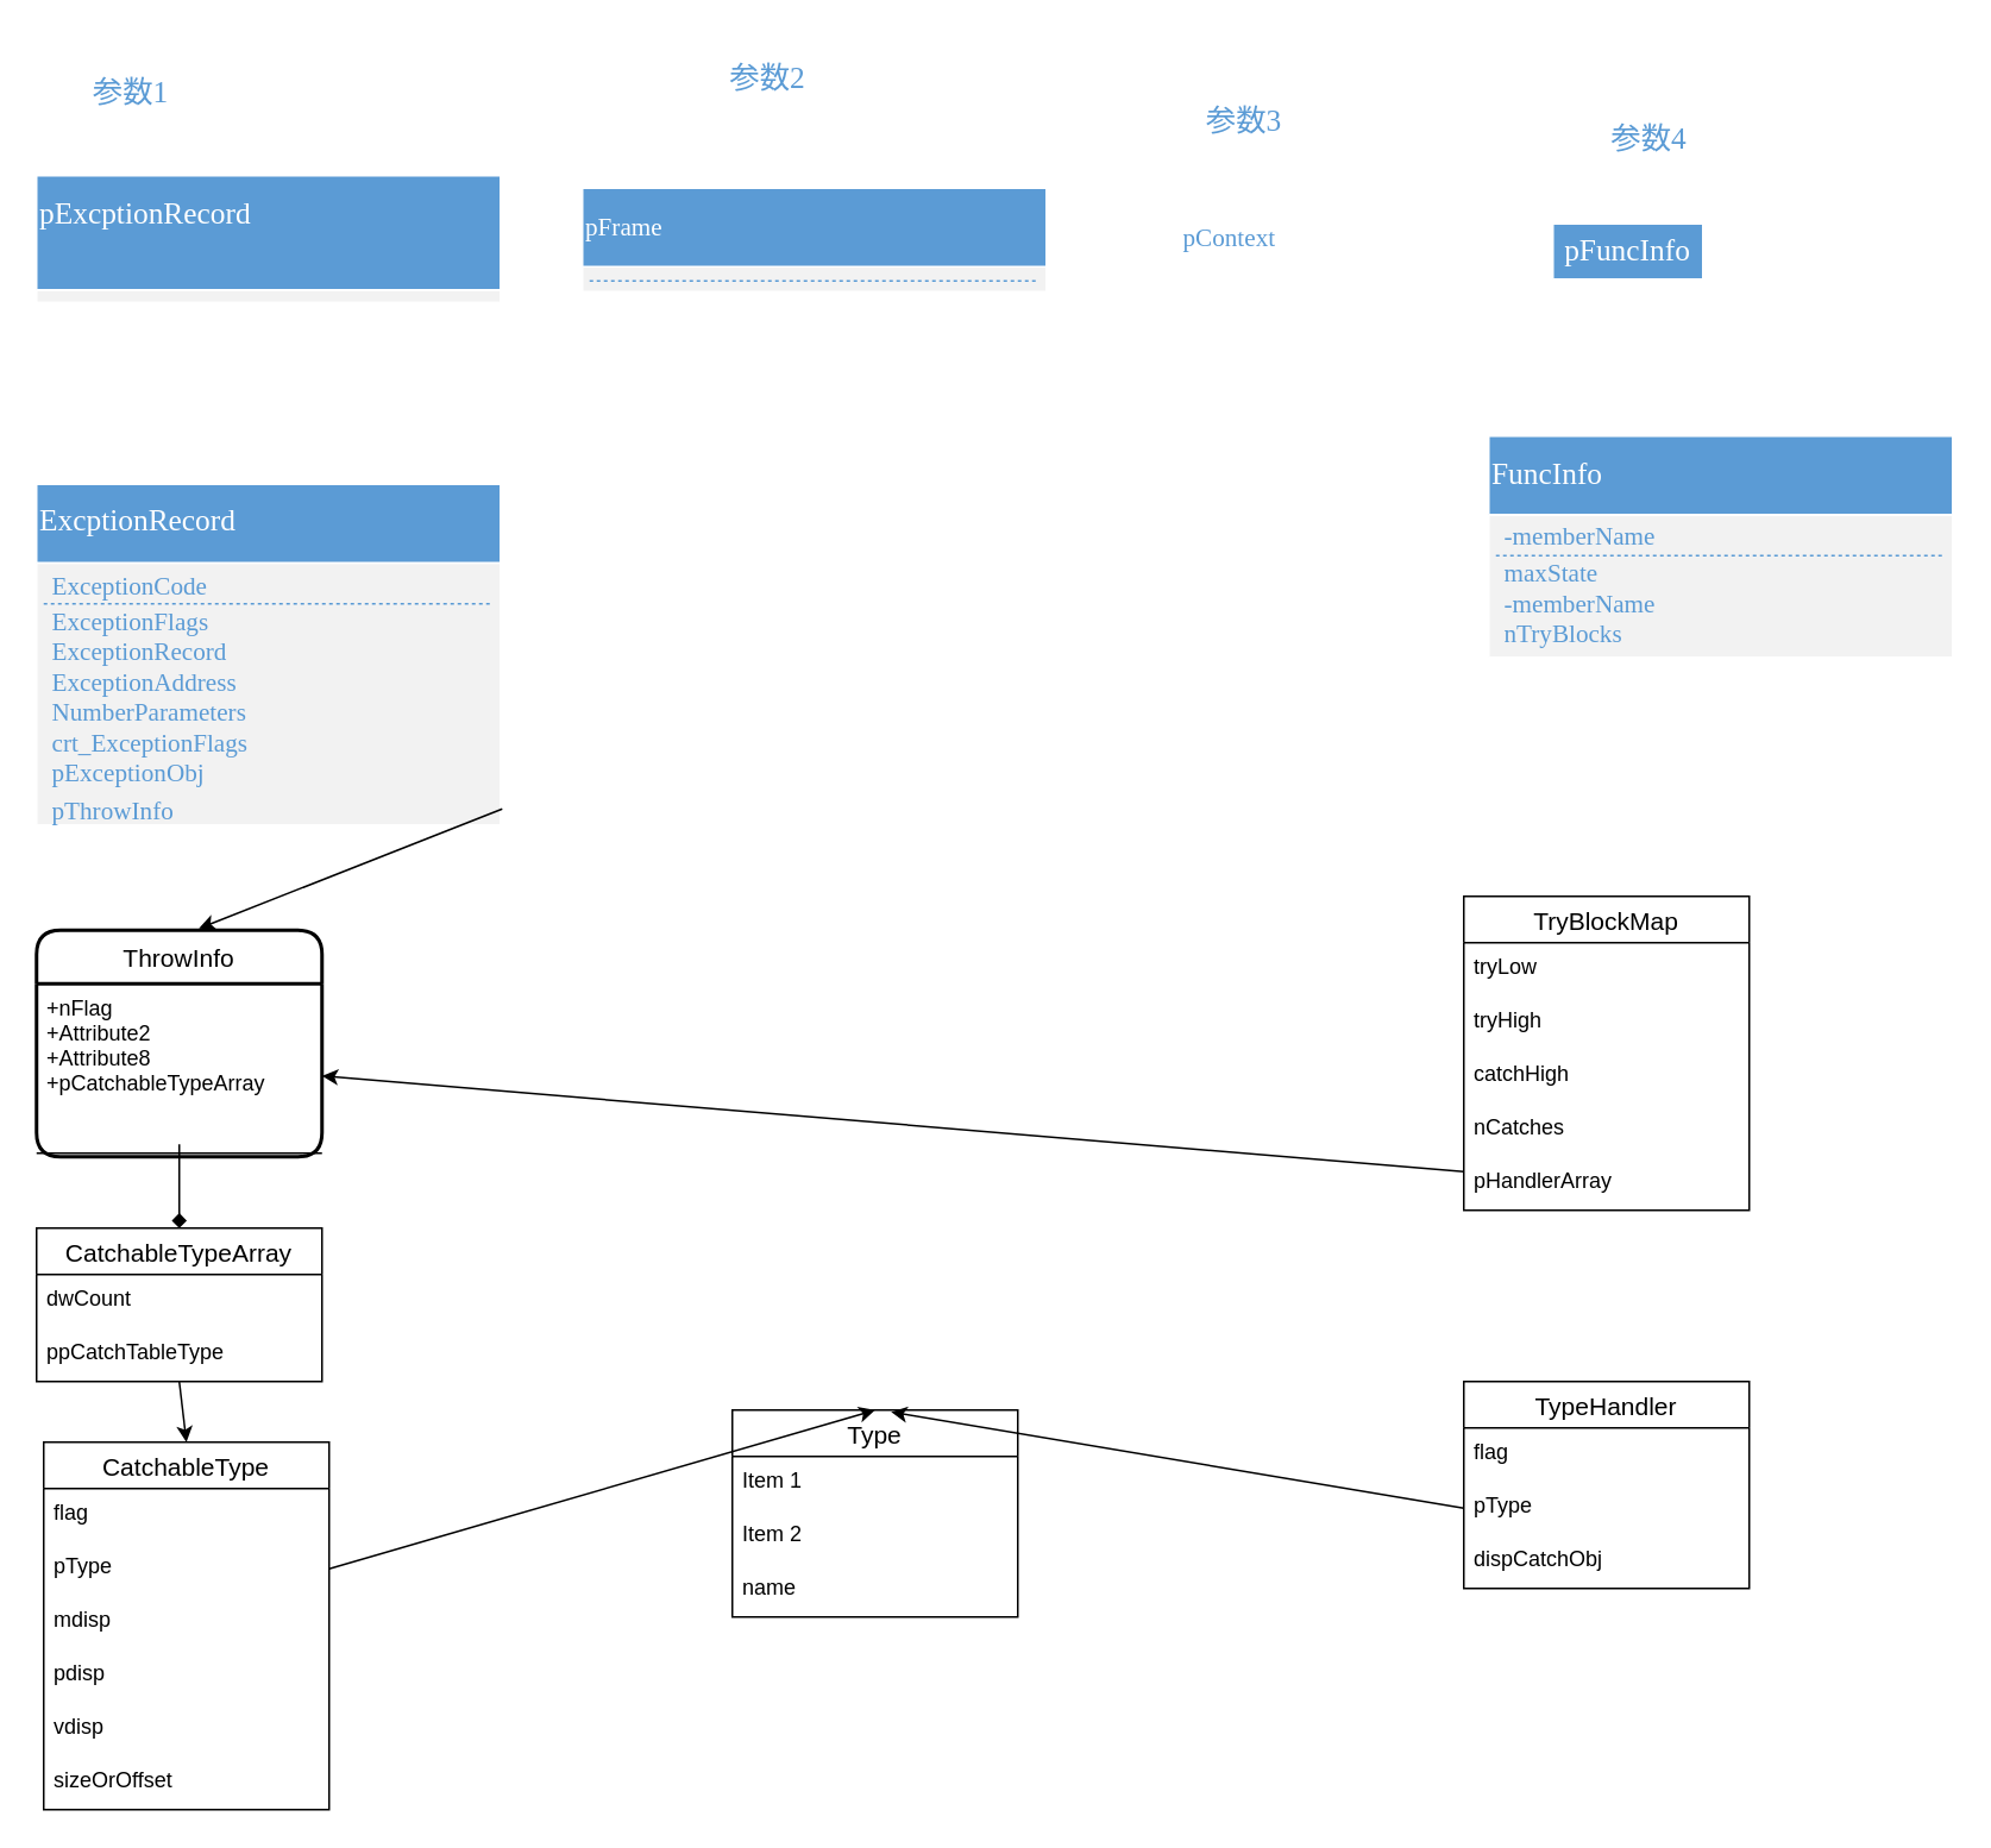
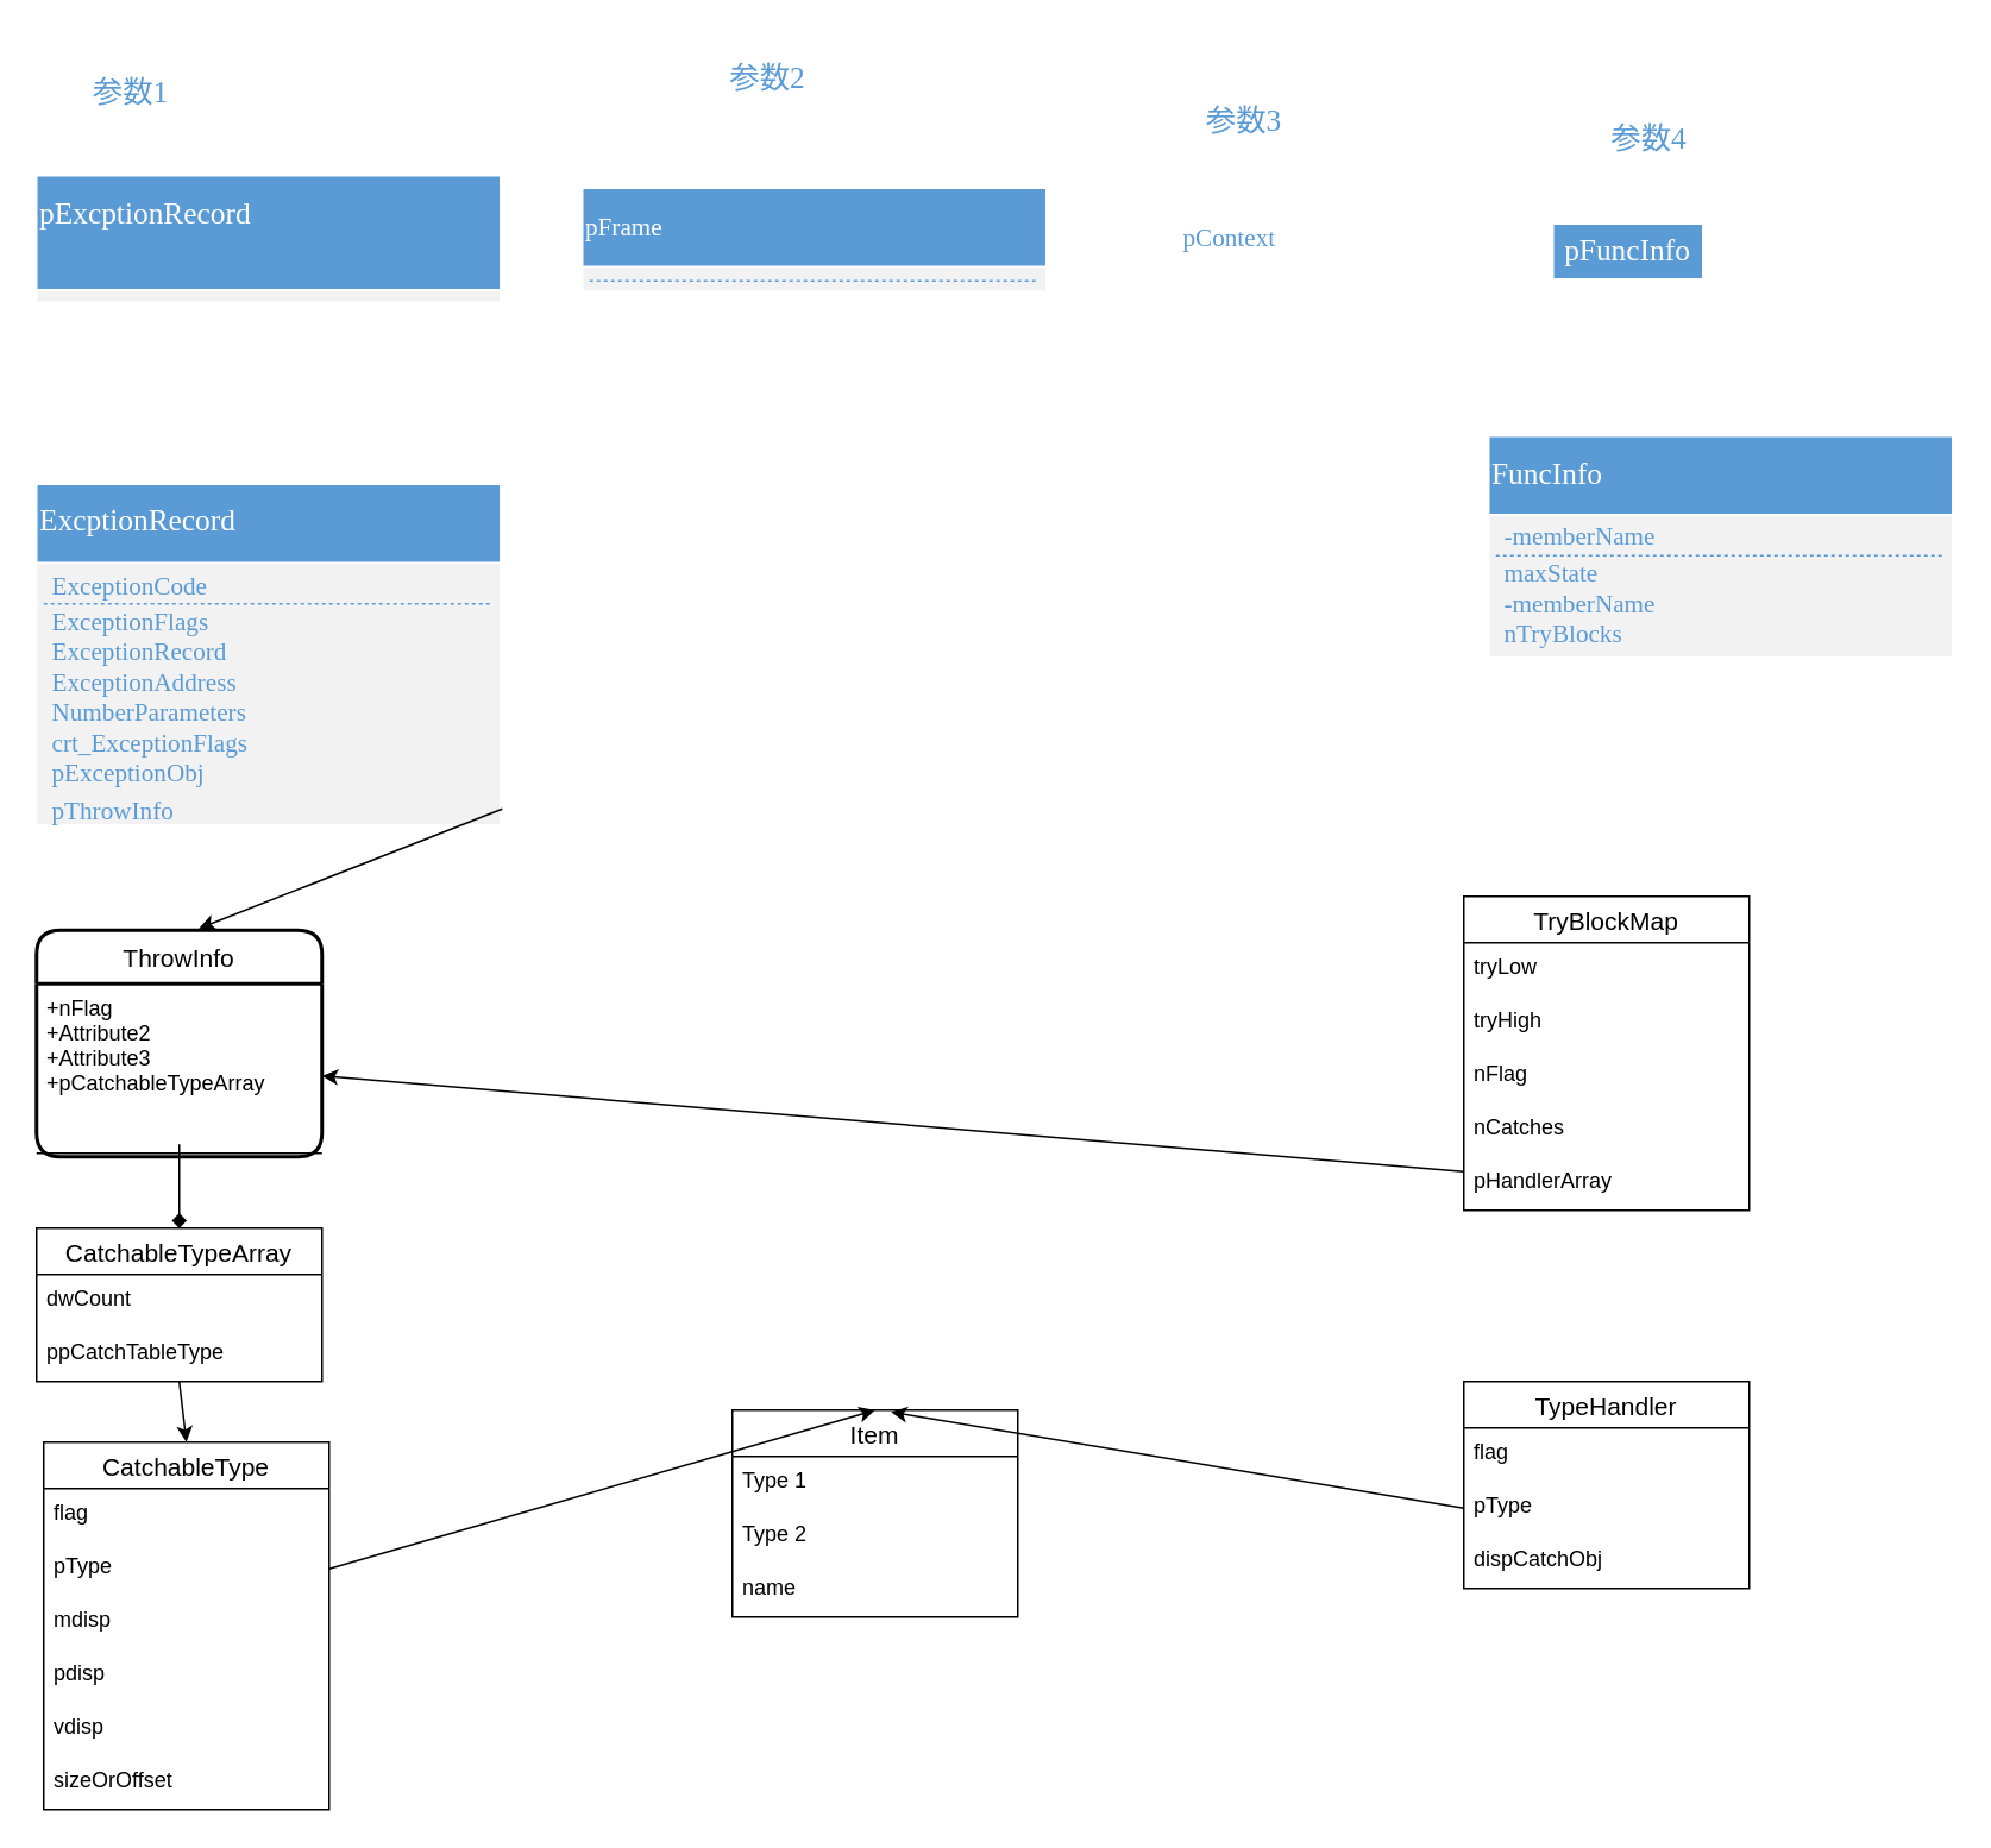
- <mxCell id="40" value="+nFlag&#10;+Attribute2&#10;+Attribute8&#10;+pCatchableTypeArray" style="align=left;strokeColor=none;fillColor=none;spacingLeft=4;fontSize=12;verticalAlign=top;resizable=0;rotatable=0;part=1;" parent="39" vertex="1"><mxGeometry y="30" width="160" height="90" as="geometry" /></mxCell>
+ <mxCell id="40" value="+nFlag&#10;+Attribute2&#10;+Attribute3&#10;+pCatchableTypeArray" style="align=left;strokeColor=none;fillColor=none;spacingLeft=4;fontSize=12;verticalAlign=top;resizable=0;rotatable=0;part=1;" parent="39" vertex="1"><mxGeometry y="30" width="160" height="90" as="geometry" /></mxCell>
- <mxCell id="53" value="catchHigh" style="text;strokeColor=none;fillColor=none;spacingLeft=4;spacingRight=4;overflow=hidden;rotatable=0;points=[[0,0.5],[1,0.5]];portConstraint=eastwest;fontSize=12;" parent="50" vertex="1"><mxGeometry y="86" width="160" height="30" as="geometry" /></mxCell>
+ <mxCell id="53" value="nFlag" style="text;strokeColor=none;fillColor=none;spacingLeft=4;spacingRight=4;overflow=hidden;rotatable=0;points=[[0,0.5],[1,0.5]];portConstraint=eastwest;fontSize=12;" parent="50" vertex="1"><mxGeometry y="86" width="160" height="30" as="geometry" /></mxCell>
- <mxCell id="61" value="Type" style="swimlane;fontStyle=0;childLayout=stackLayout;horizontal=1;startSize=26;horizontalStack=0;resizeParent=1;resizeParentMax=0;resizeLast=0;collapsible=1;marginBottom=0;align=center;fontSize=14;" parent="1" vertex="1"><mxGeometry x="410" y="790" width="160" height="116" as="geometry" /></mxCell>
+ <mxCell id="61" value="Item" style="swimlane;fontStyle=0;childLayout=stackLayout;horizontal=1;startSize=26;horizontalStack=0;resizeParent=1;resizeParentMax=0;resizeLast=0;collapsible=1;marginBottom=0;align=center;fontSize=14;" parent="1" vertex="1"><mxGeometry x="410" y="790" width="160" height="116" as="geometry" /></mxCell>
- <mxCell id="62" value="Item 1" style="text;strokeColor=none;fillColor=none;spacingLeft=4;spacingRight=4;overflow=hidden;rotatable=0;points=[[0,0.5],[1,0.5]];portConstraint=eastwest;fontSize=12;" parent="61" vertex="1"><mxGeometry y="26" width="160" height="30" as="geometry" /></mxCell>
+ <mxCell id="62" value="Type 1" style="text;strokeColor=none;fillColor=none;spacingLeft=4;spacingRight=4;overflow=hidden;rotatable=0;points=[[0,0.5],[1,0.5]];portConstraint=eastwest;fontSize=12;" parent="61" vertex="1"><mxGeometry y="26" width="160" height="30" as="geometry" /></mxCell>
- <mxCell id="63" value="Item 2" style="text;strokeColor=none;fillColor=none;spacingLeft=4;spacingRight=4;overflow=hidden;rotatable=0;points=[[0,0.5],[1,0.5]];portConstraint=eastwest;fontSize=12;" parent="61" vertex="1"><mxGeometry y="56" width="160" height="30" as="geometry" /></mxCell>
+ <mxCell id="63" value="Type 2" style="text;strokeColor=none;fillColor=none;spacingLeft=4;spacingRight=4;overflow=hidden;rotatable=0;points=[[0,0.5],[1,0.5]];portConstraint=eastwest;fontSize=12;" parent="61" vertex="1"><mxGeometry y="56" width="160" height="30" as="geometry" /></mxCell>
